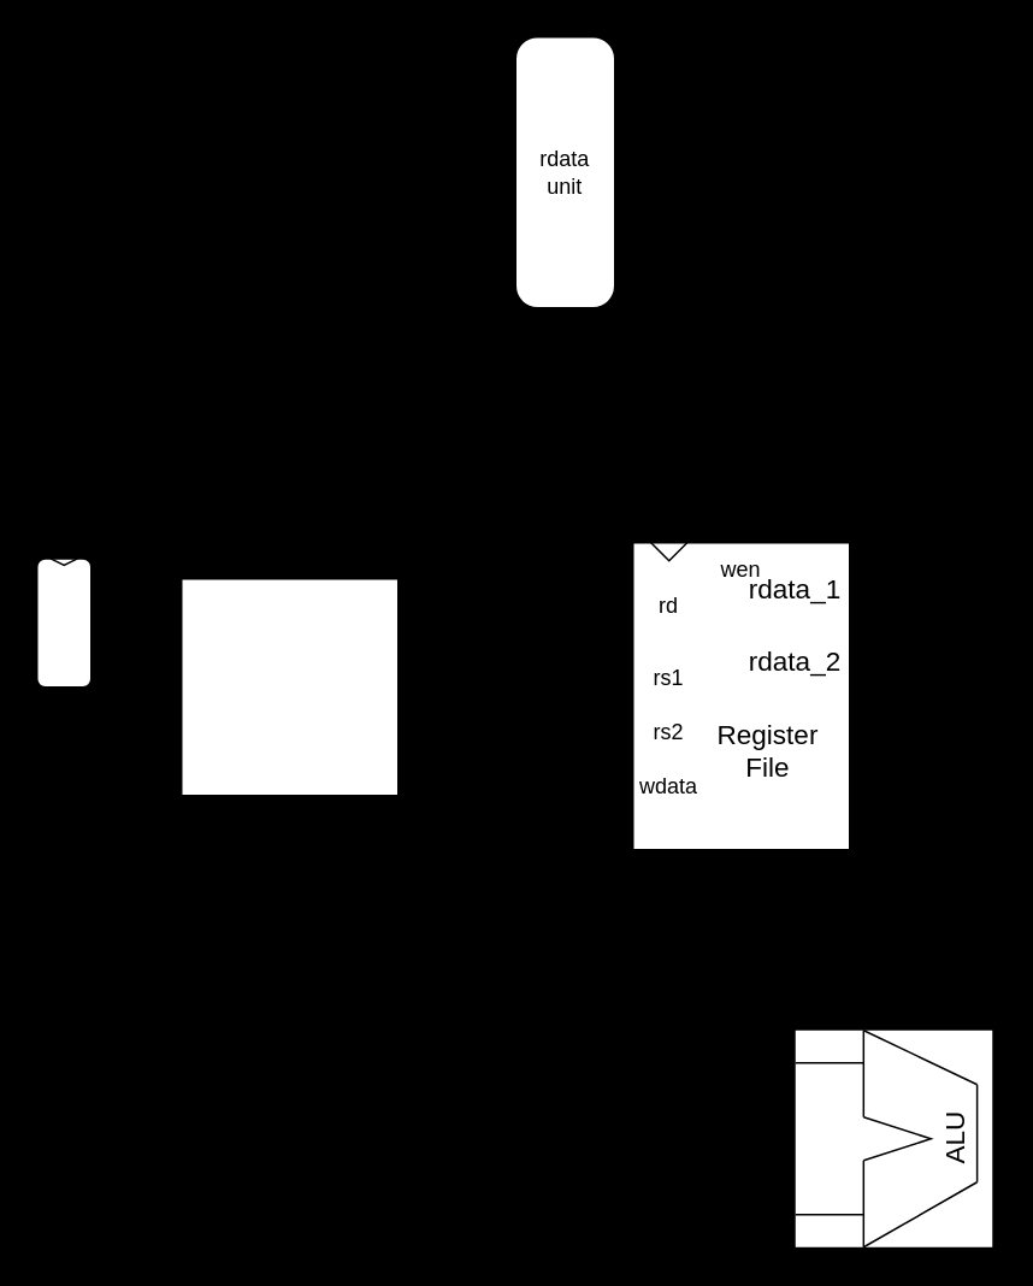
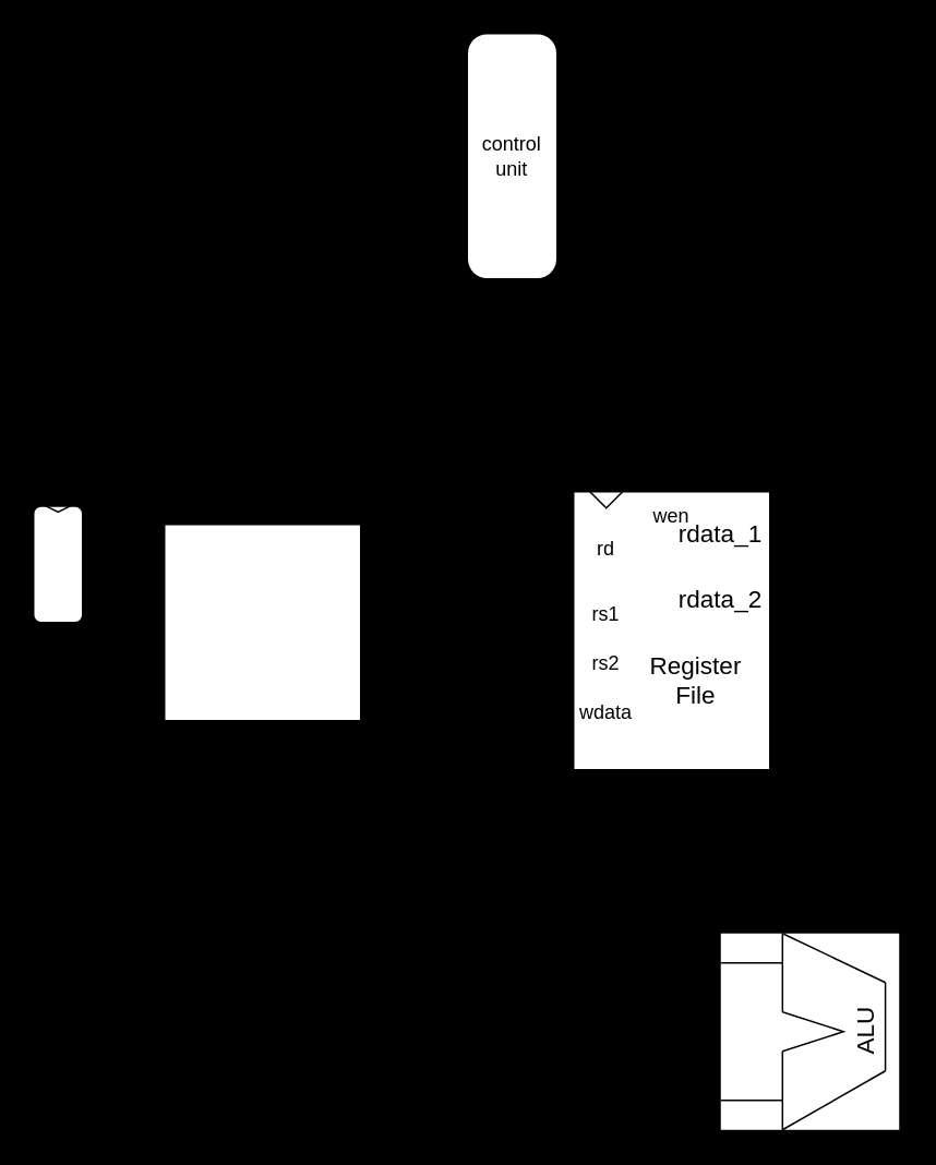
- <mxCell id="46" value="rdata&lt;br&gt;unit" style="rounded=1;whiteSpace=wrap;html=1;fontFamily=Helvetica;fontSize=12;fontColor=default;direction=south;arcSize=22;" vertex="1" parent="1"><mxGeometry x="285" y="20" width="55" height="150" as="geometry" /></mxCell>
+ <mxCell id="46" value="control&lt;br&gt;unit" style="rounded=1;whiteSpace=wrap;html=1;fontFamily=Helvetica;fontSize=12;fontColor=default;direction=south;arcSize=22;" vertex="1" parent="1"><mxGeometry x="285" y="20" width="55" height="150" as="geometry" /></mxCell>
